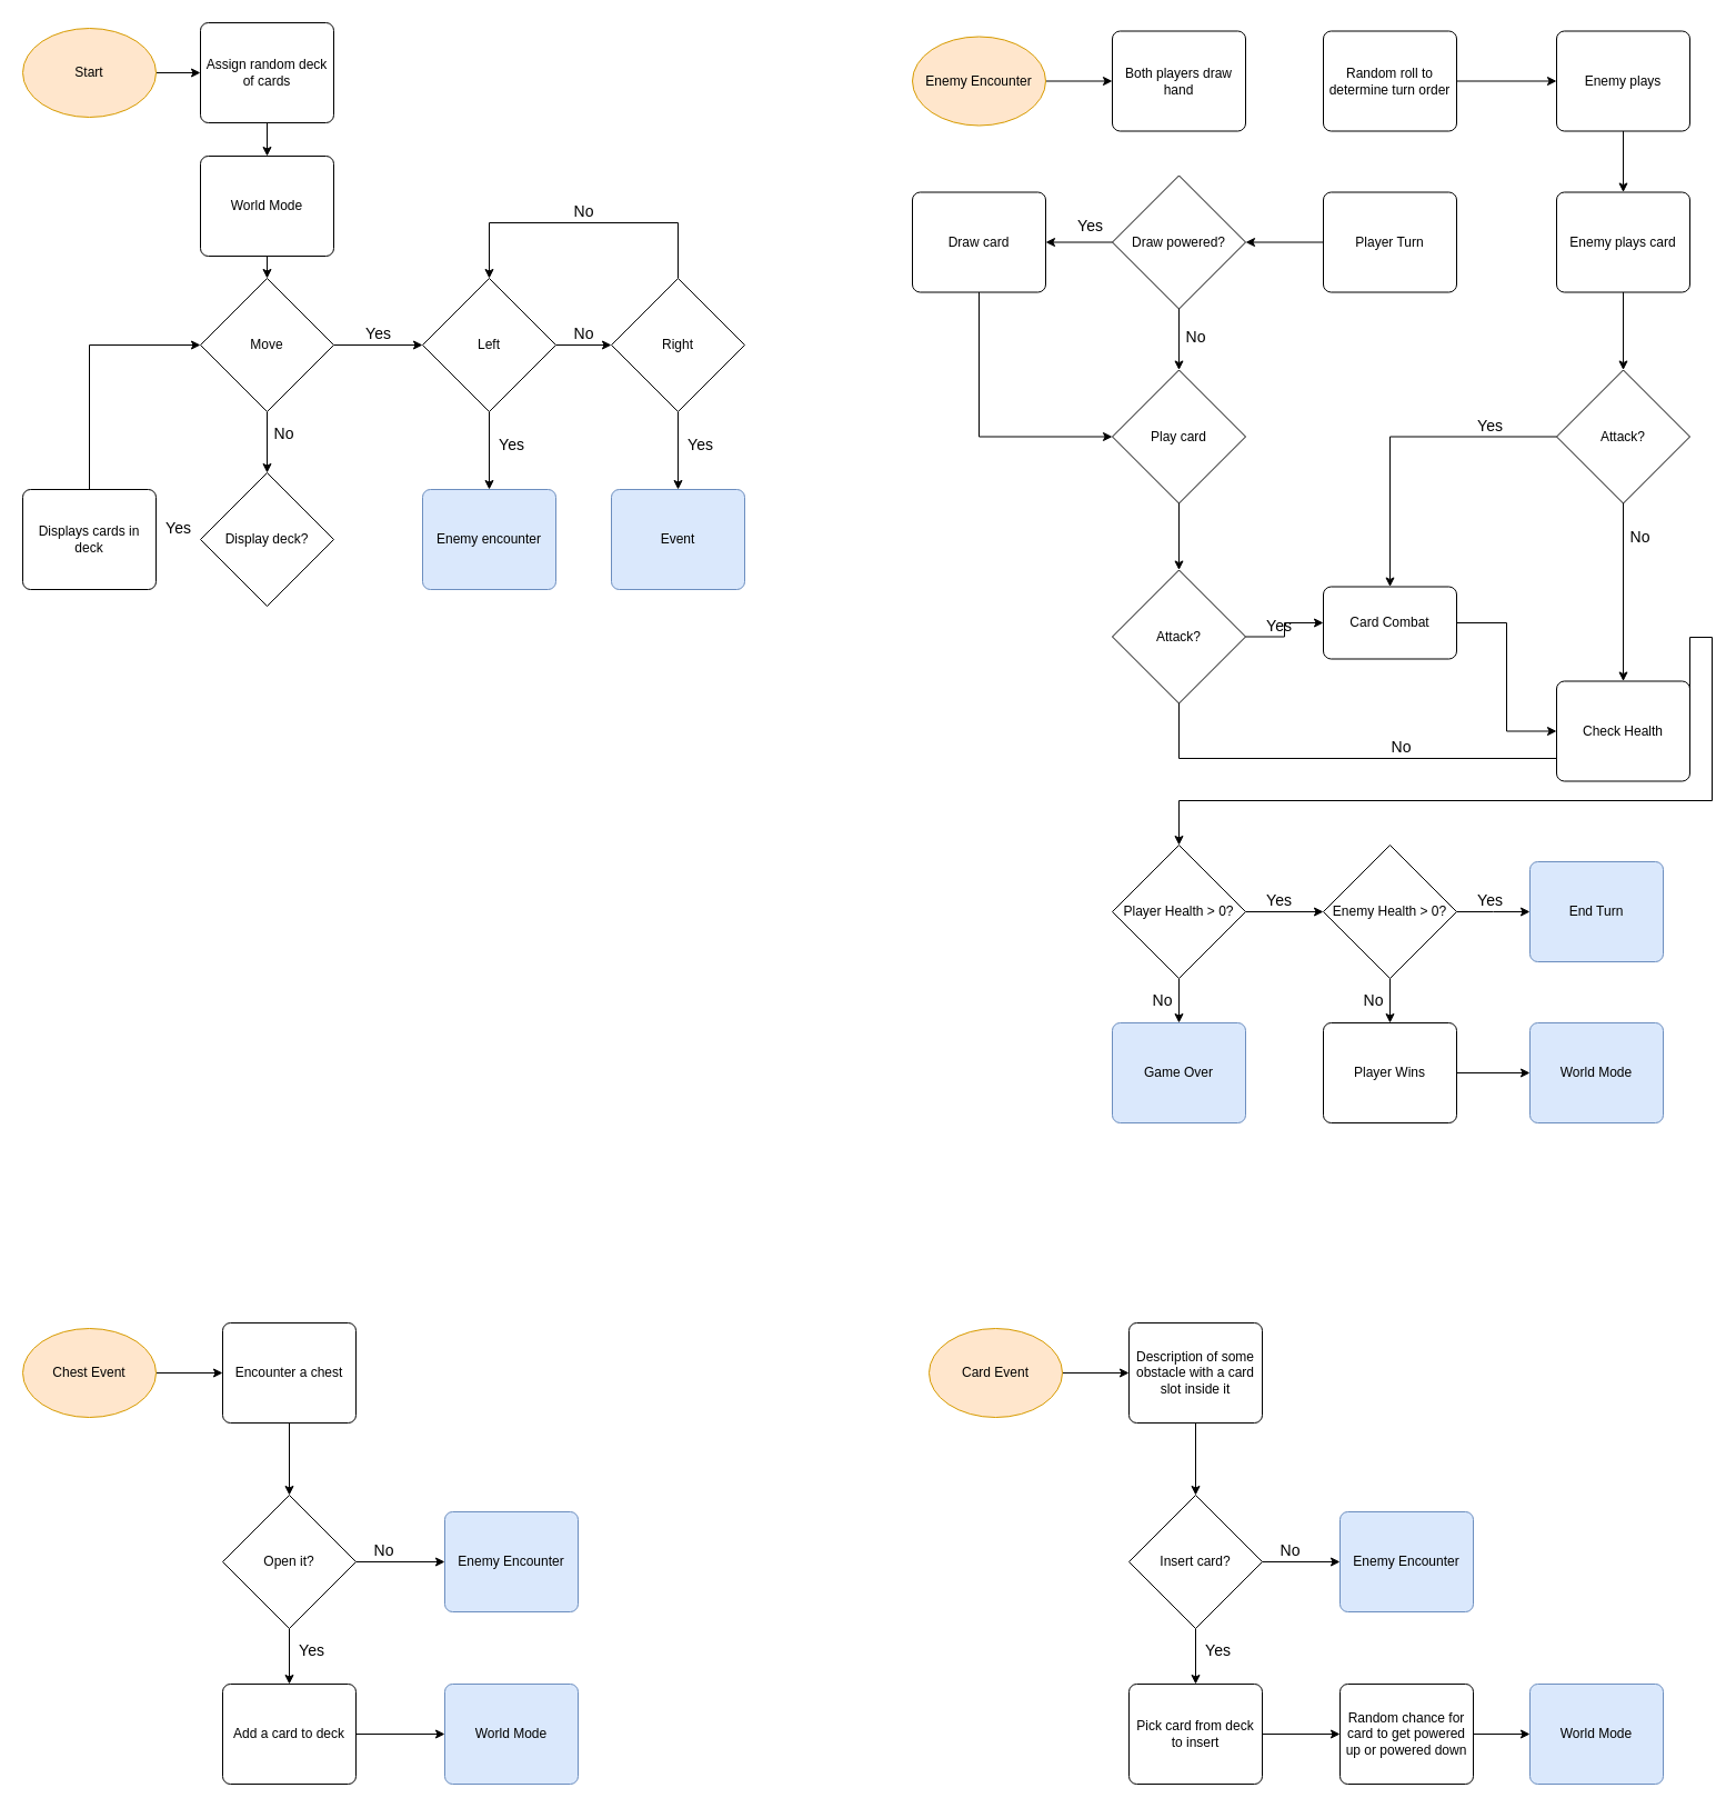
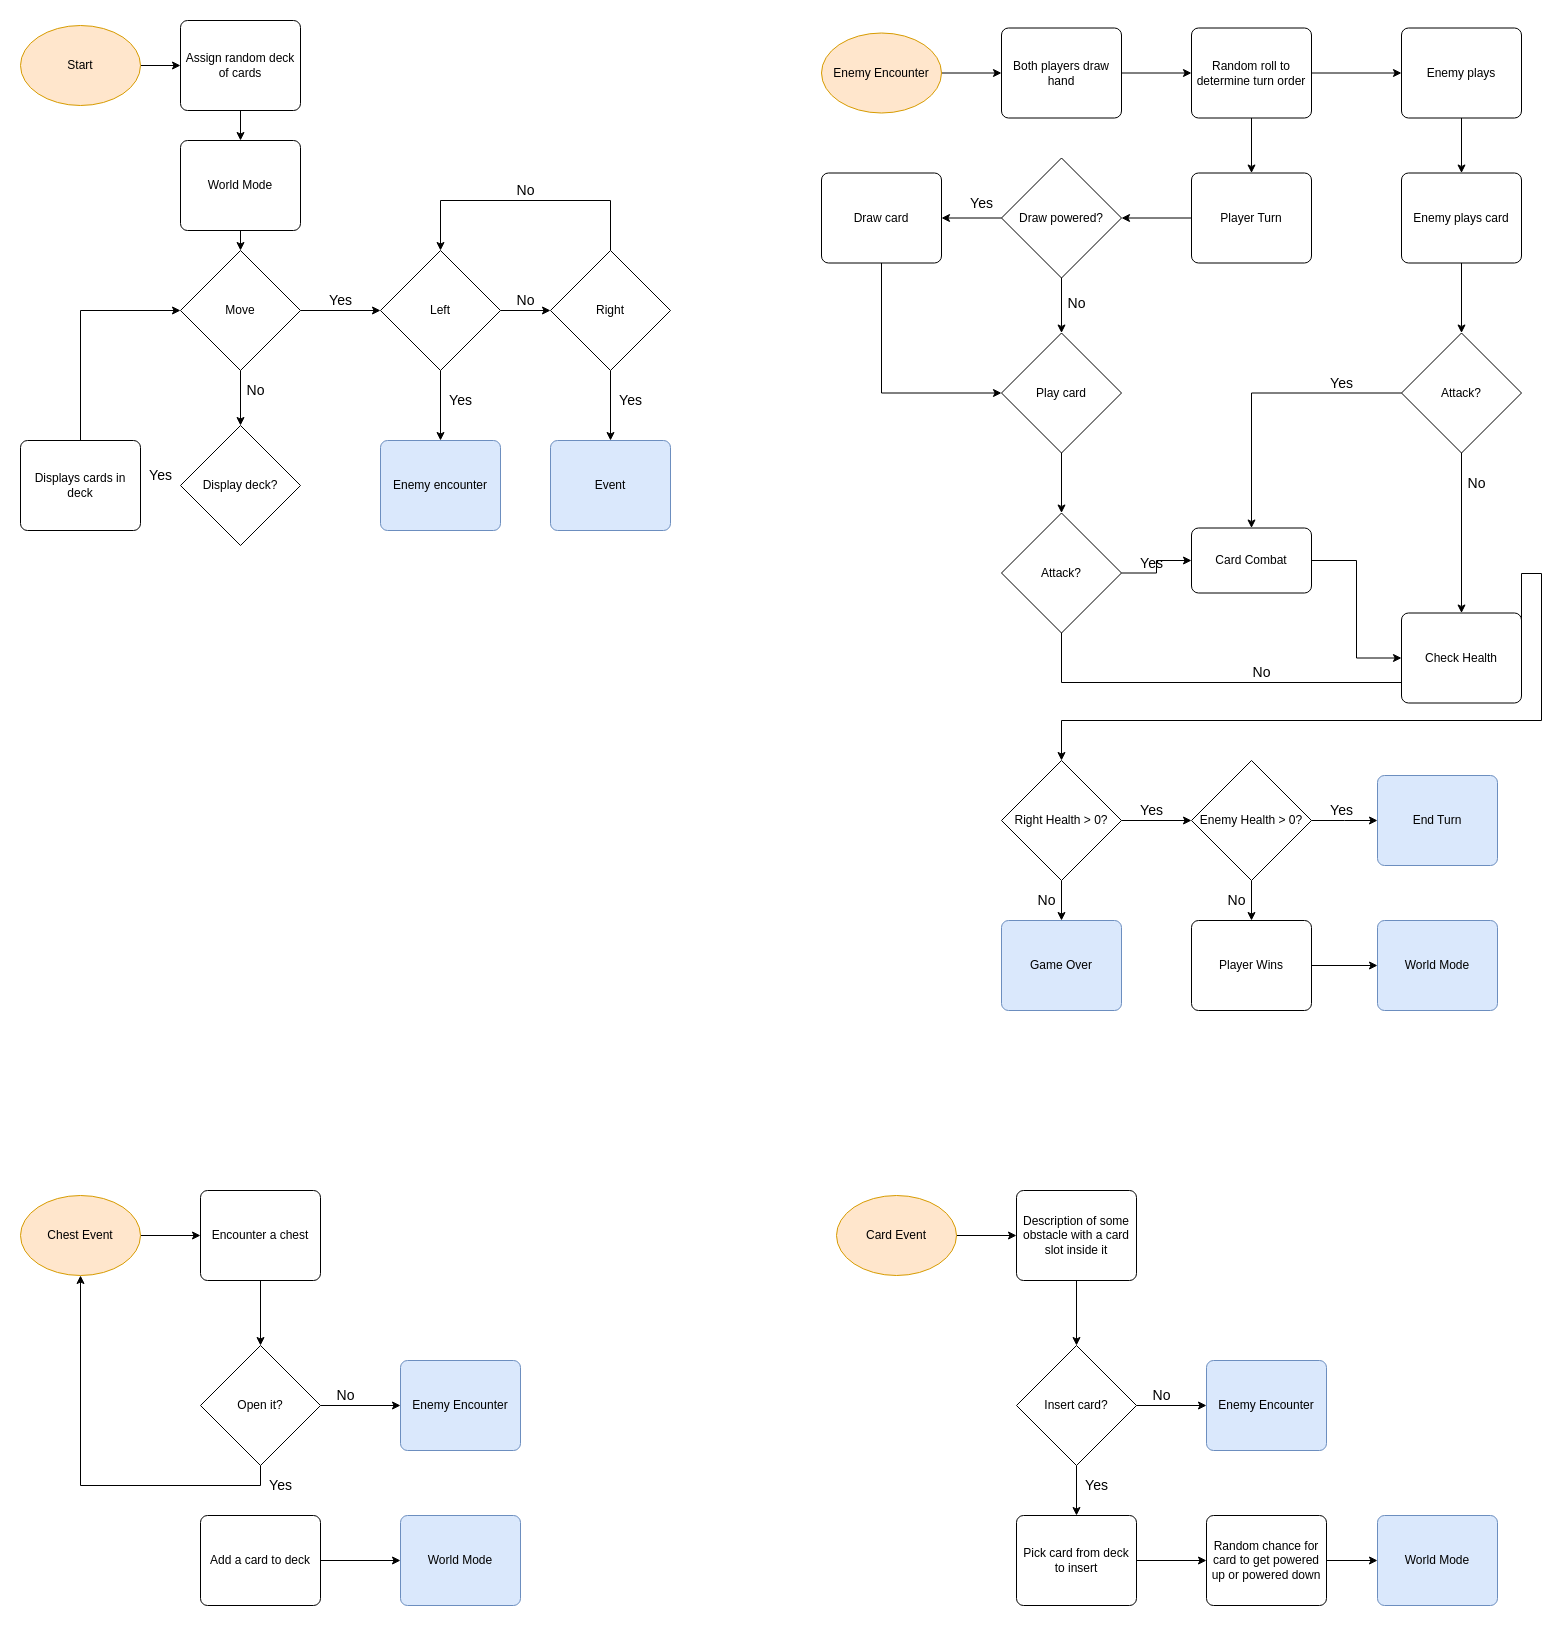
+ <mxCell id="29" style="edgeStyle=orthogonalEdgeStyle;rounded=0;orthogonalLoop=1;jettySize=auto;html=1;exitX=1;exitY=0.5;exitDx=0;exitDy=0;entryX=0;entryY=0.5;entryDx=0;entryDy=0;fontSize=14;" parent="1" source="30" target="33" edge="1"><mxGeometry relative="1" as="geometry" /></mxCell>
+ <mxCell id="31" style="edgeStyle=orthogonalEdgeStyle;rounded=0;orthogonalLoop=1;jettySize=auto;html=1;exitX=0.5;exitY=1;exitDx=0;exitDy=0;entryX=0.5;entryY=0;entryDx=0;entryDy=0;fontSize=14;" parent="1" source="33" target="35" edge="1"><mxGeometry relative="1" as="geometry" /></mxCell>
- <mxCell id="97" value="Player Health &amp;gt; 0?" style="strokeWidth=1;html=1;shape=mxgraph.flowchart.decision;whiteSpace=wrap;" parent="1" vertex="1"><mxGeometry x="1001" y="760" width="120" height="120" as="geometry" /></mxCell>
+ <mxCell id="97" value="Right Health &amp;gt; 0?" style="strokeWidth=1;html=1;shape=mxgraph.flowchart.decision;whiteSpace=wrap;" parent="1" vertex="1"><mxGeometry x="1001" y="760" width="120" height="120" as="geometry" /></mxCell>
- <mxCell id="67" style="edgeStyle=orthogonalEdgeStyle;rounded=0;orthogonalLoop=1;jettySize=auto;html=1;exitX=0.5;exitY=1;exitDx=0;exitDy=0;exitPerimeter=0;entryX=0.5;entryY=0;entryDx=0;entryDy=0;fontSize=19;" parent="1" source="69" target="71" edge="1"><mxGeometry relative="1" as="geometry" /></mxCell>
+ <mxCell id="67" style="edgeStyle=orthogonalEdgeStyle;rounded=0;orthogonalLoop=1;jettySize=auto;html=1;exitX=0.5;exitY=1;exitDx=0;exitDy=0;exitPerimeter=0;fontSize=19;" parent="1" source="69" target="64" edge="1"><mxGeometry relative="1" as="geometry" /></mxCell>
